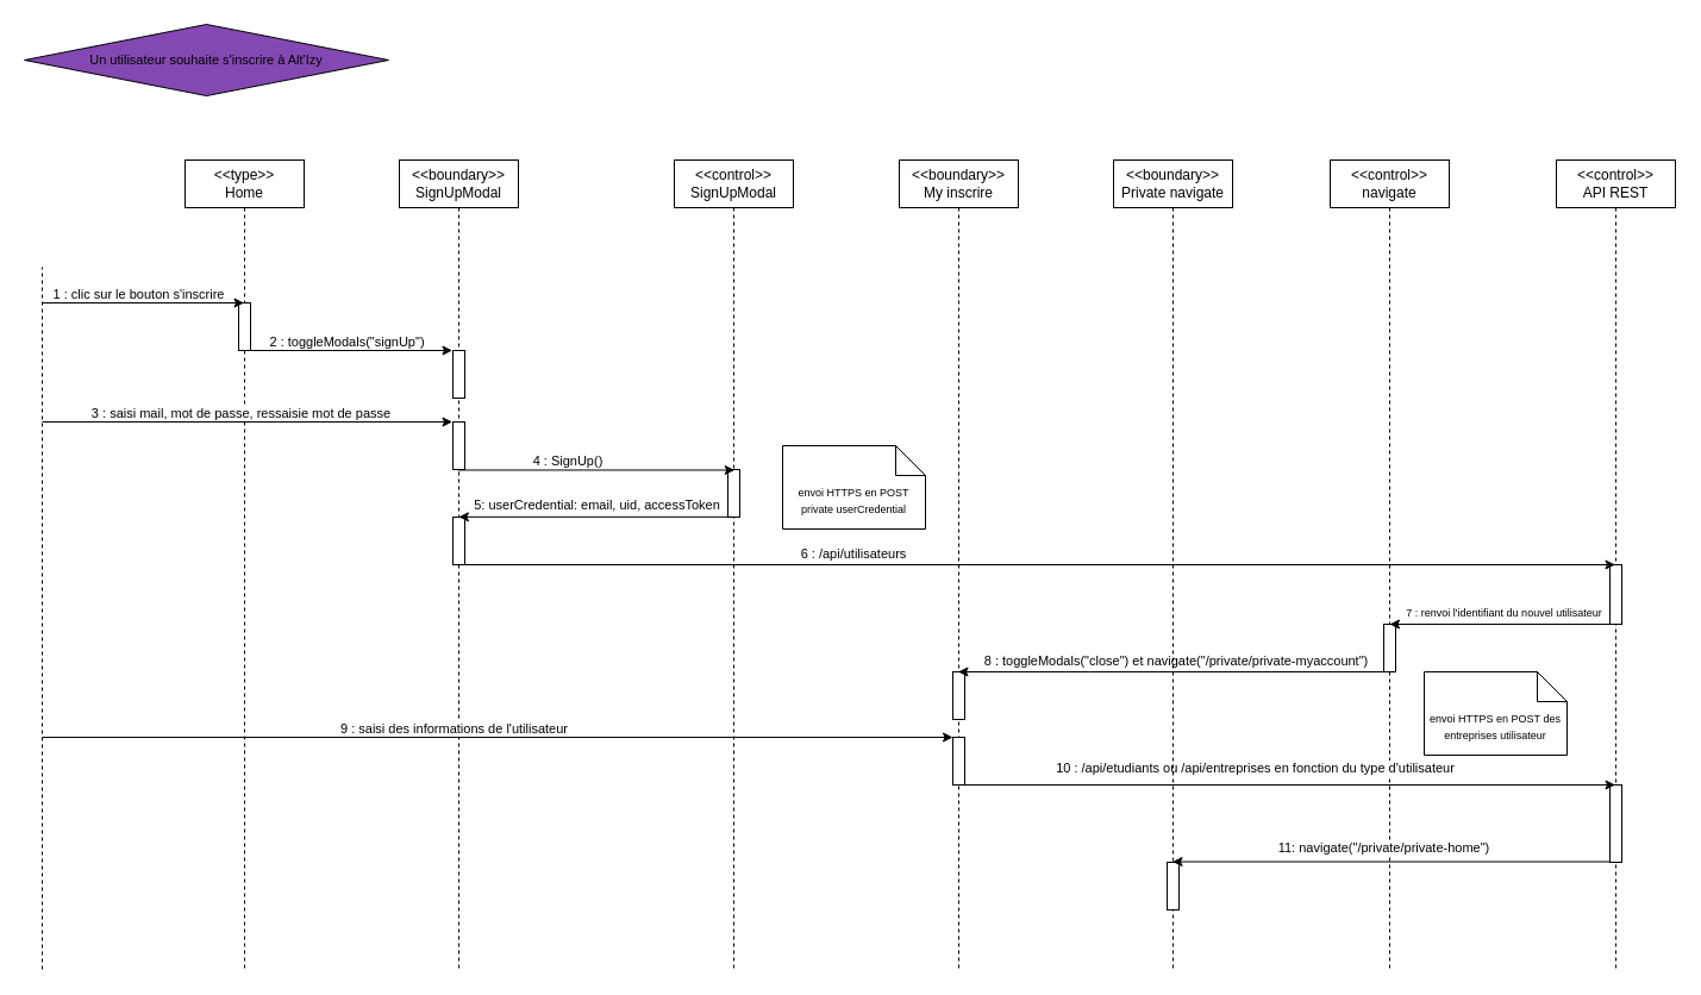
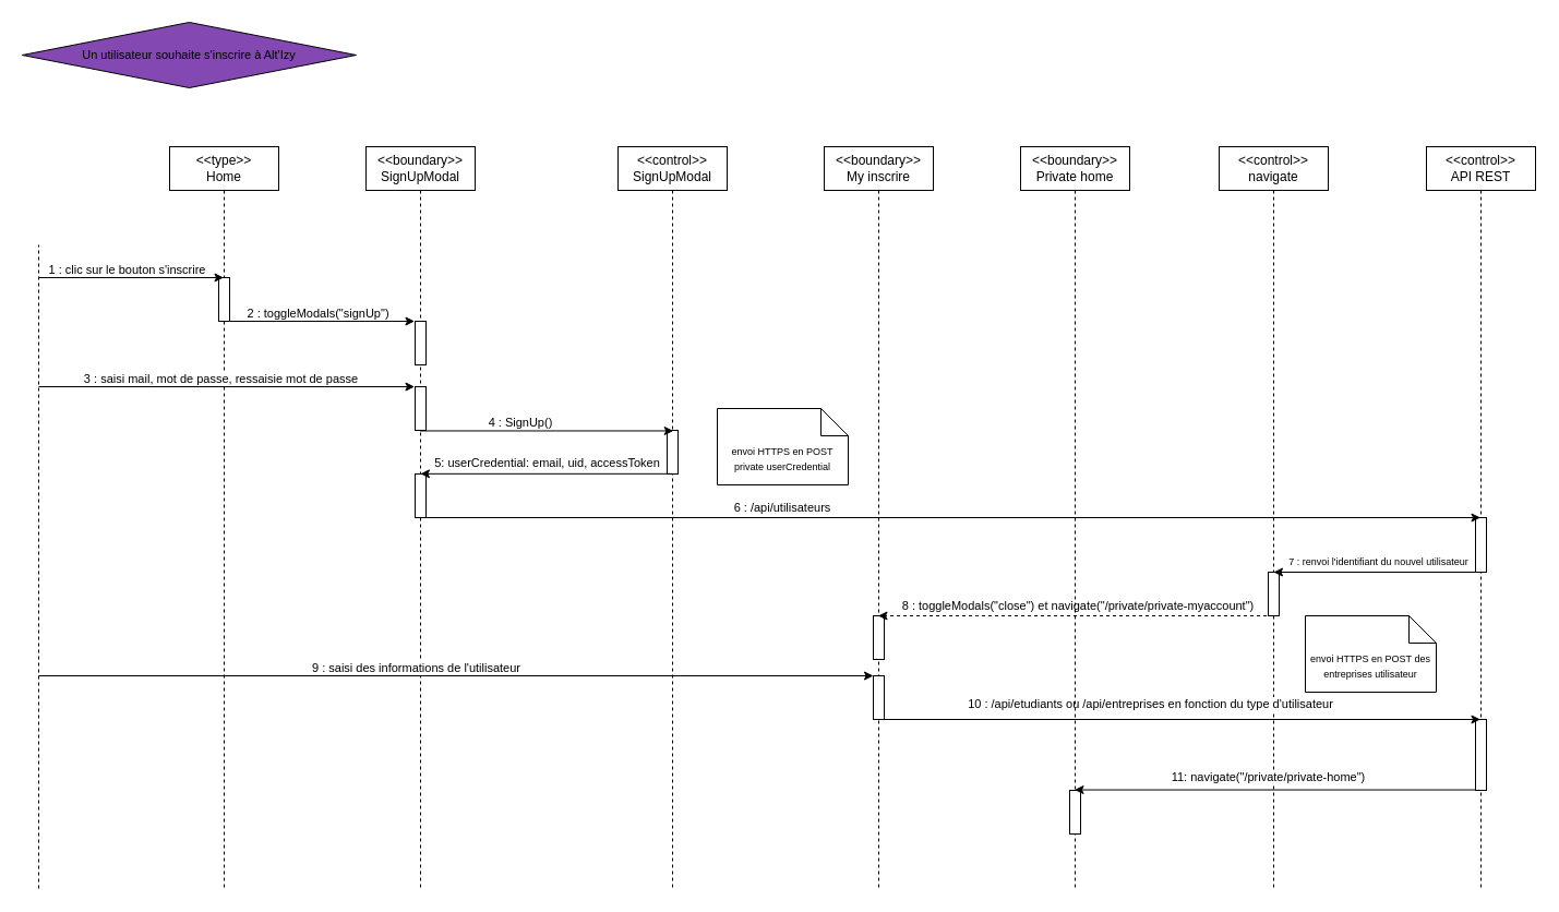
- <mxCell id="41" value="&amp;lt;&amp;lt;boundary&amp;gt;&amp;gt;&lt;br&gt;Private navigate" style="shape=umlLifeline;perimeter=lifelinePerimeter;whiteSpace=wrap;html=1;container=1;collapsible=0;recursiveResize=0;outlineConnect=0;" vertex="1" parent="1"><mxGeometry x="935" y="134" width="100" height="680" as="geometry" /></mxCell>
+ <mxCell id="41" value="&amp;lt;&amp;lt;boundary&amp;gt;&amp;gt;&lt;br&gt;Private home" style="shape=umlLifeline;perimeter=lifelinePerimeter;whiteSpace=wrap;html=1;container=1;collapsible=0;recursiveResize=0;outlineConnect=0;" vertex="1" parent="1"><mxGeometry x="935" y="134" width="100" height="680" as="geometry" /></mxCell>
- <mxCell id="38" value="" style="endArrow=classic;html=1;" edge="1" parent="1" source="26" target="31"><mxGeometry width="50" height="50" relative="1" as="geometry"><mxPoint x="915" y="564" as="sourcePoint" /><mxPoint x="835" y="564" as="targetPoint" /><Array as="points"><mxPoint x="905" y="564" /></Array></mxGeometry></mxCell>
+ <mxCell id="38" value="" style="endArrow=classic;html=1;dashed=1;" edge="1" parent="1" source="26" target="31"><mxGeometry width="50" height="50" relative="1" as="geometry"><mxPoint x="915" y="564" as="sourcePoint" /><mxPoint x="835" y="564" as="targetPoint" /><Array as="points"><mxPoint x="905" y="564" /></Array></mxGeometry></mxCell>
